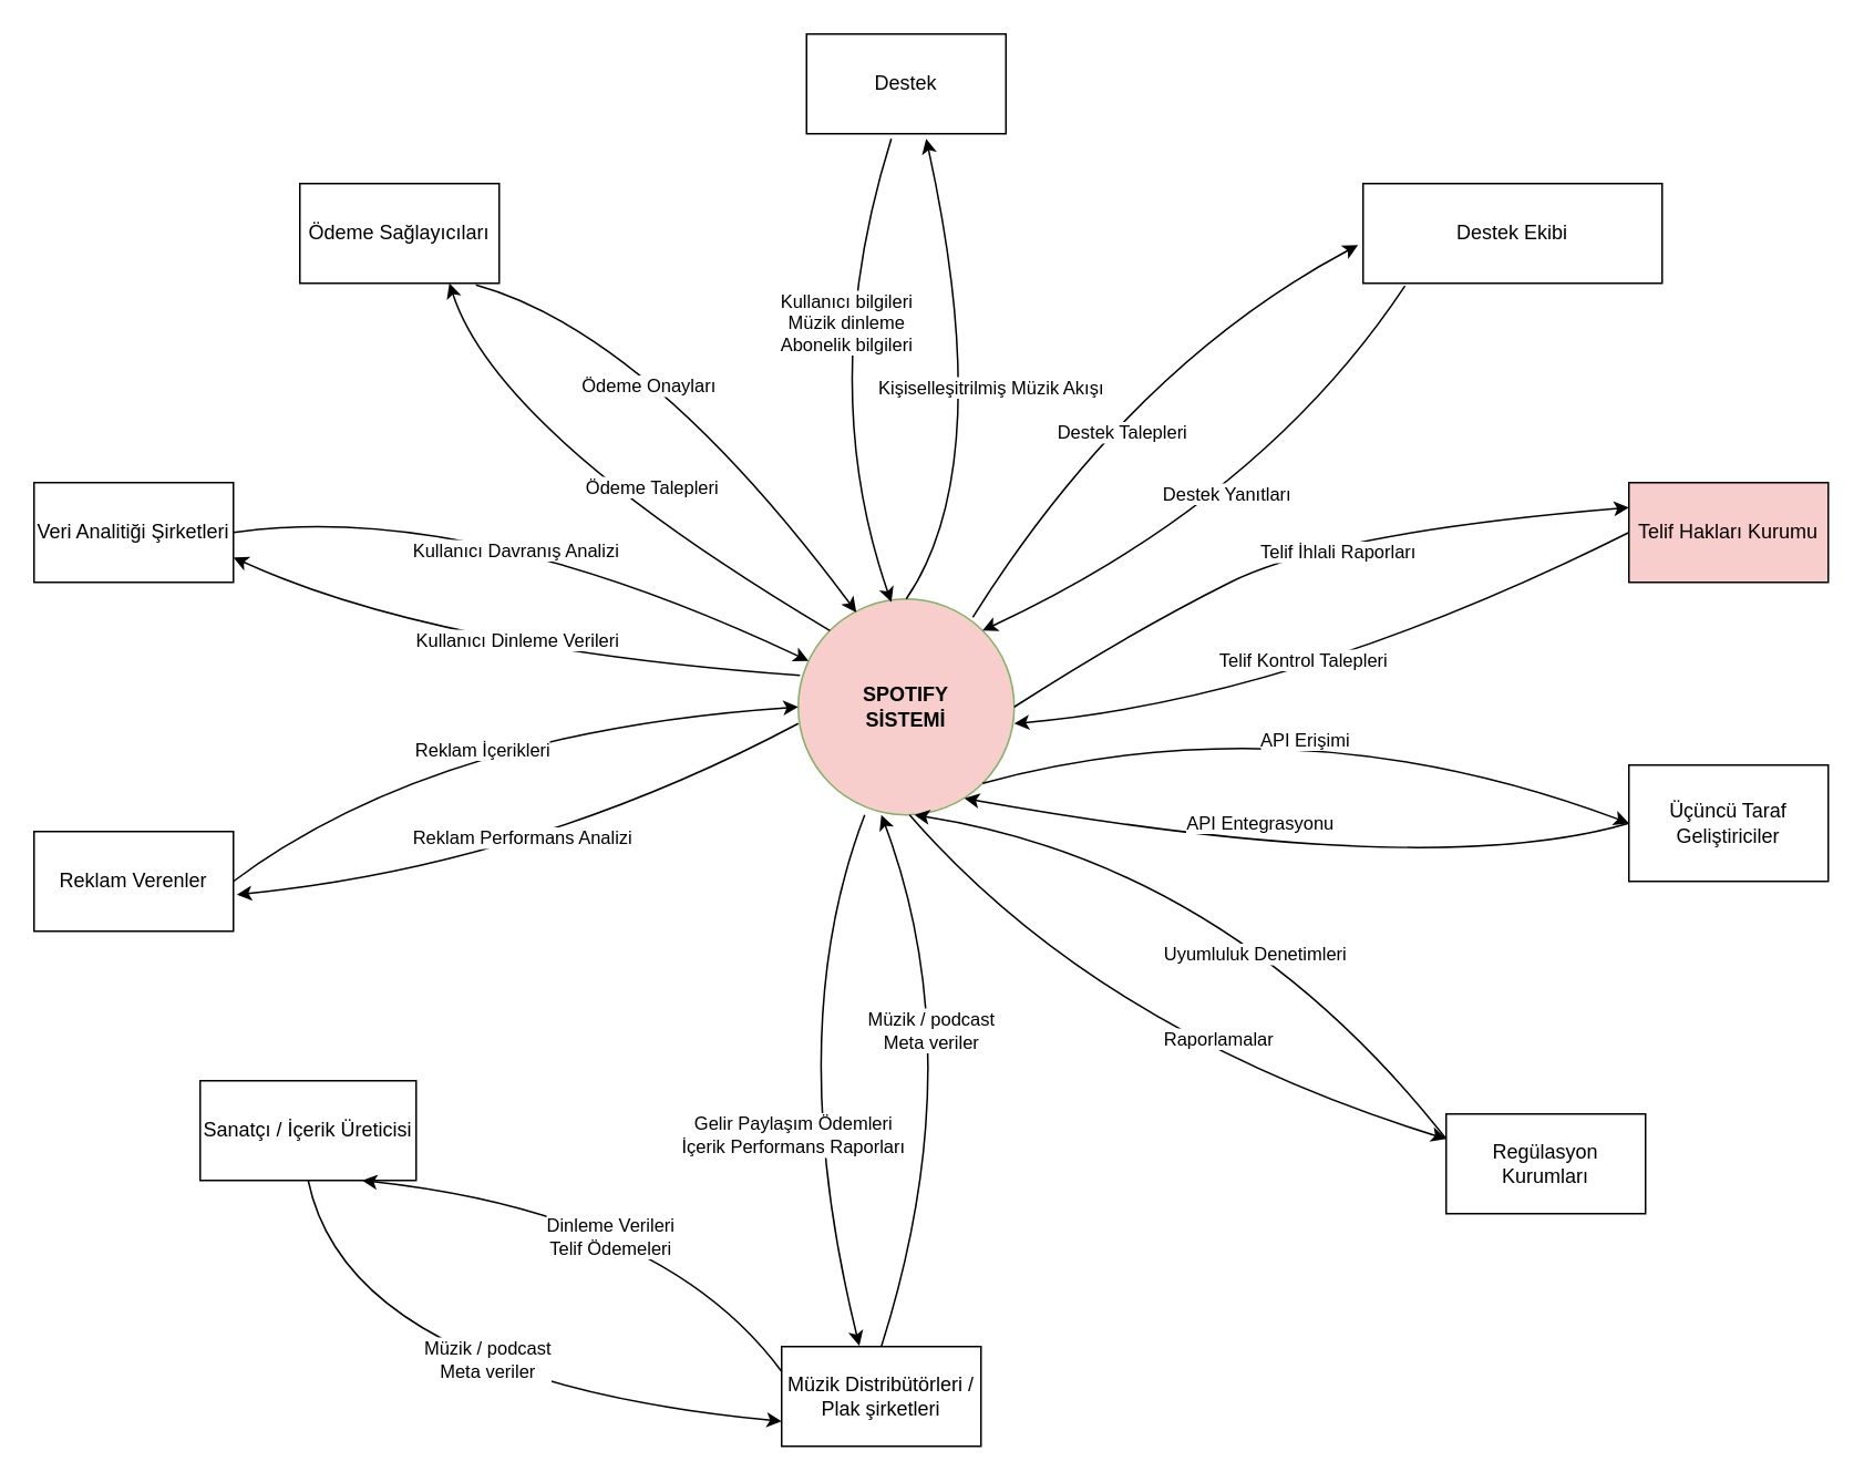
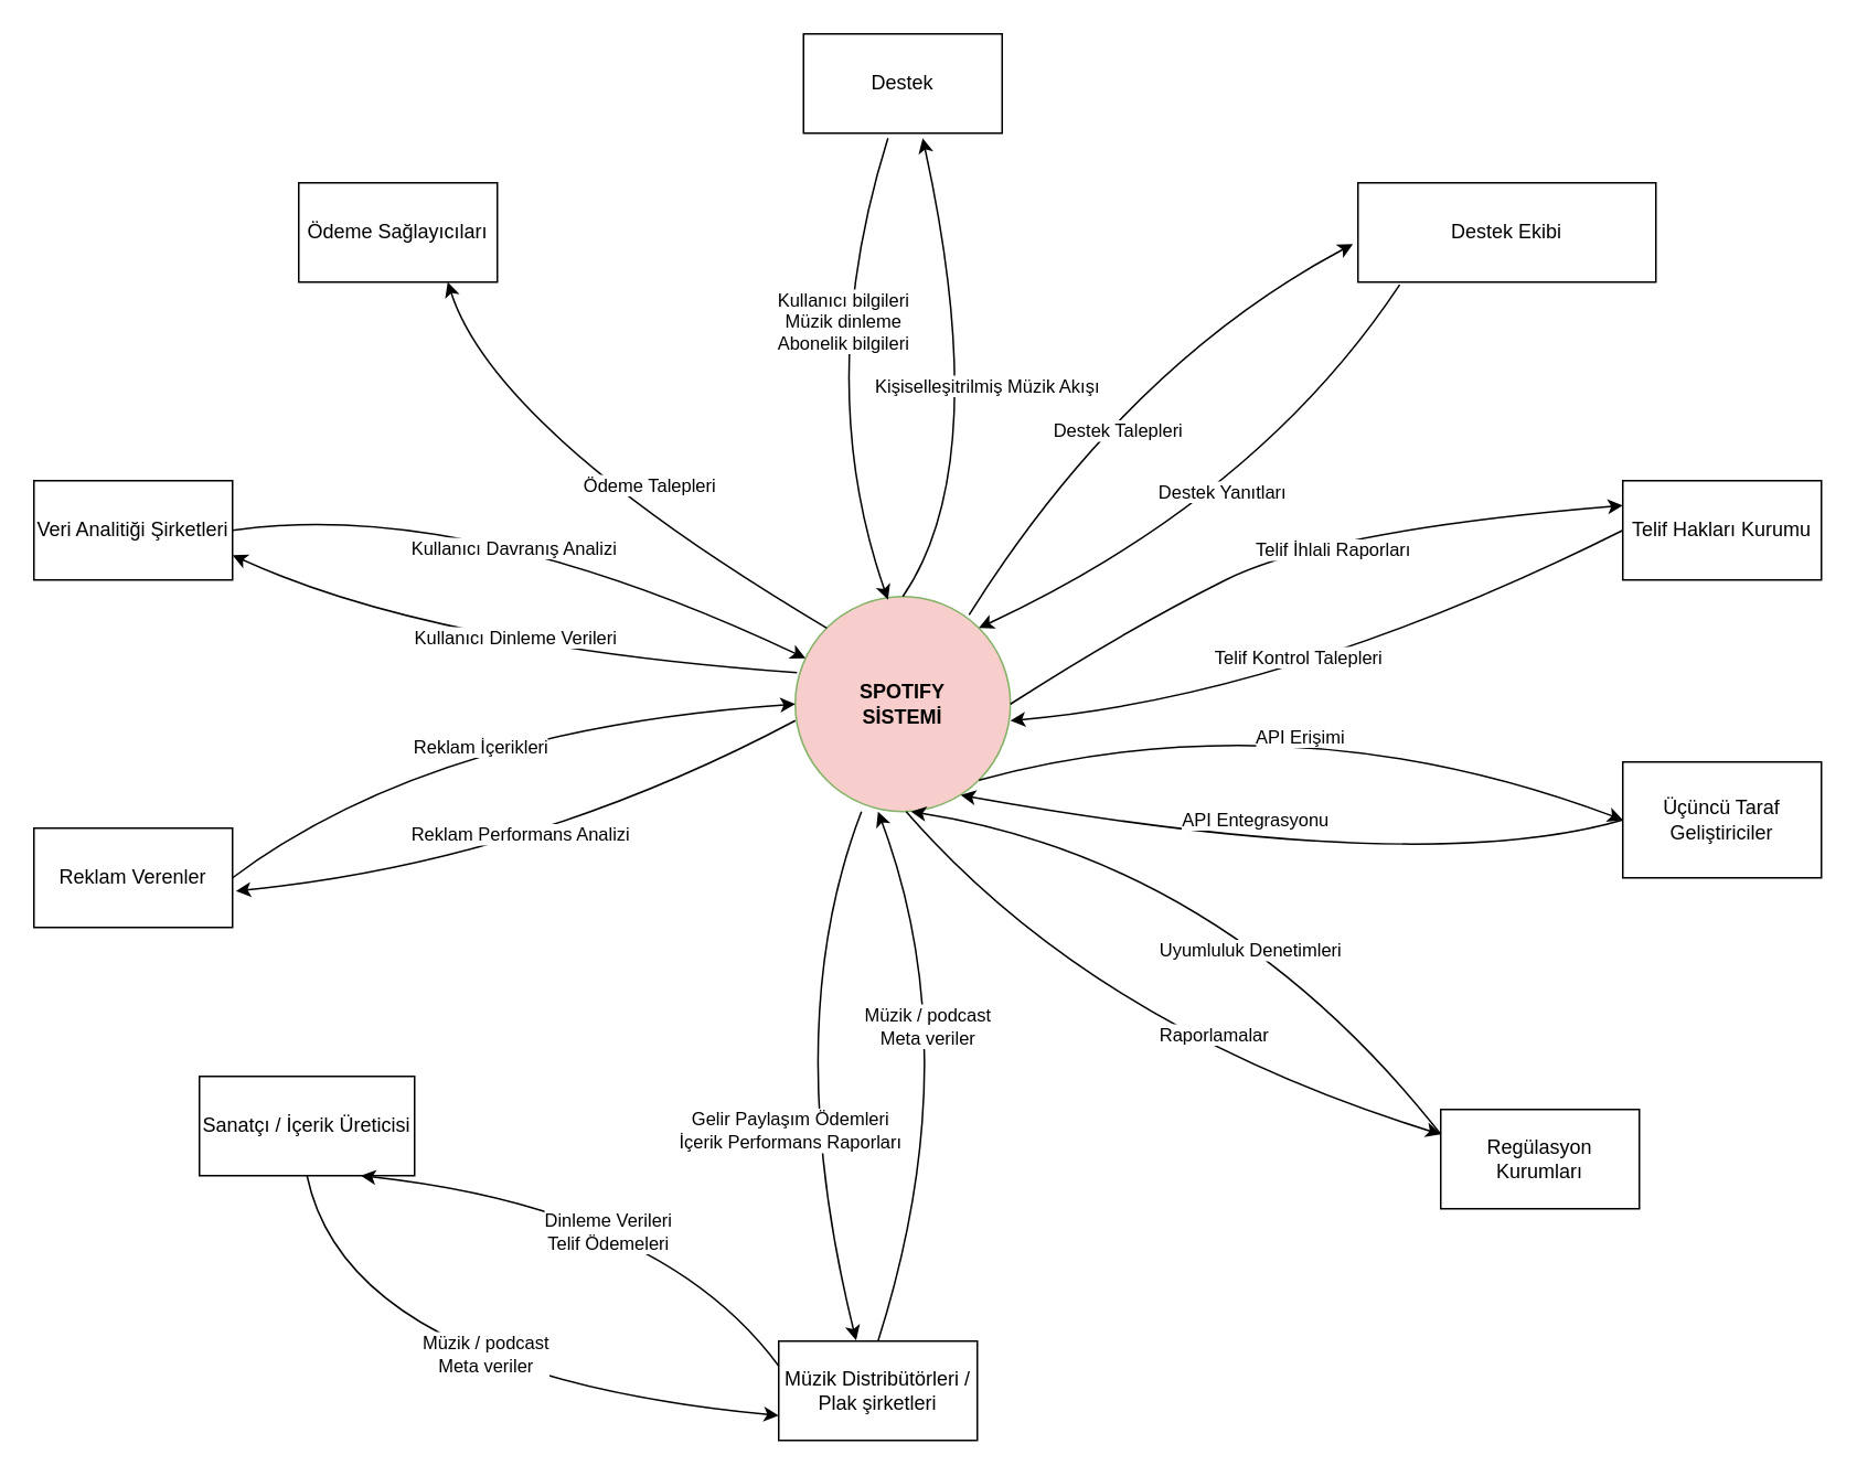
- <mxCell id="20" value="" style="curved=1;endArrow=classic;html=1;rounded=0;exitX=0.883;exitY=1.017;exitDx=0;exitDy=0;exitPerimeter=0;entryX=0.269;entryY=0.062;entryDx=0;entryDy=0;entryPerimeter=0;" parent="1" source="6" target="2" edge="1"><mxGeometry width="50" height="50" relative="1" as="geometry"><mxPoint x="450" y="350" as="sourcePoint" /><mxPoint x="515" y="366" as="targetPoint" /><Array as="points"><mxPoint x="390" y="200" /></Array></mxGeometry></mxCell>
- <mxCell id="21" value="Ödeme Onayları" style="edgeLabel;html=1;align=center;verticalAlign=middle;resizable=0;points=[];" parent="20" vertex="1" connectable="0"><mxGeometry x="-0.163" y="-19" relative="1" as="geometry"><mxPoint as="offset" /></mxGeometry></mxCell>
- <mxCell id="9" value="Telif Hakları Kurumu" style="rounded=0;whiteSpace=wrap;html=1;fillColor=#f8cecc;" parent="1" vertex="1"><mxGeometry x="980" y="290" width="120" height="60" as="geometry" /></mxCell>
+ <mxCell id="9" value="Telif Hakları Kurumu" style="rounded=0;whiteSpace=wrap;html=1;" parent="1" vertex="1"><mxGeometry x="980" y="290" width="120" height="60" as="geometry" /></mxCell>
